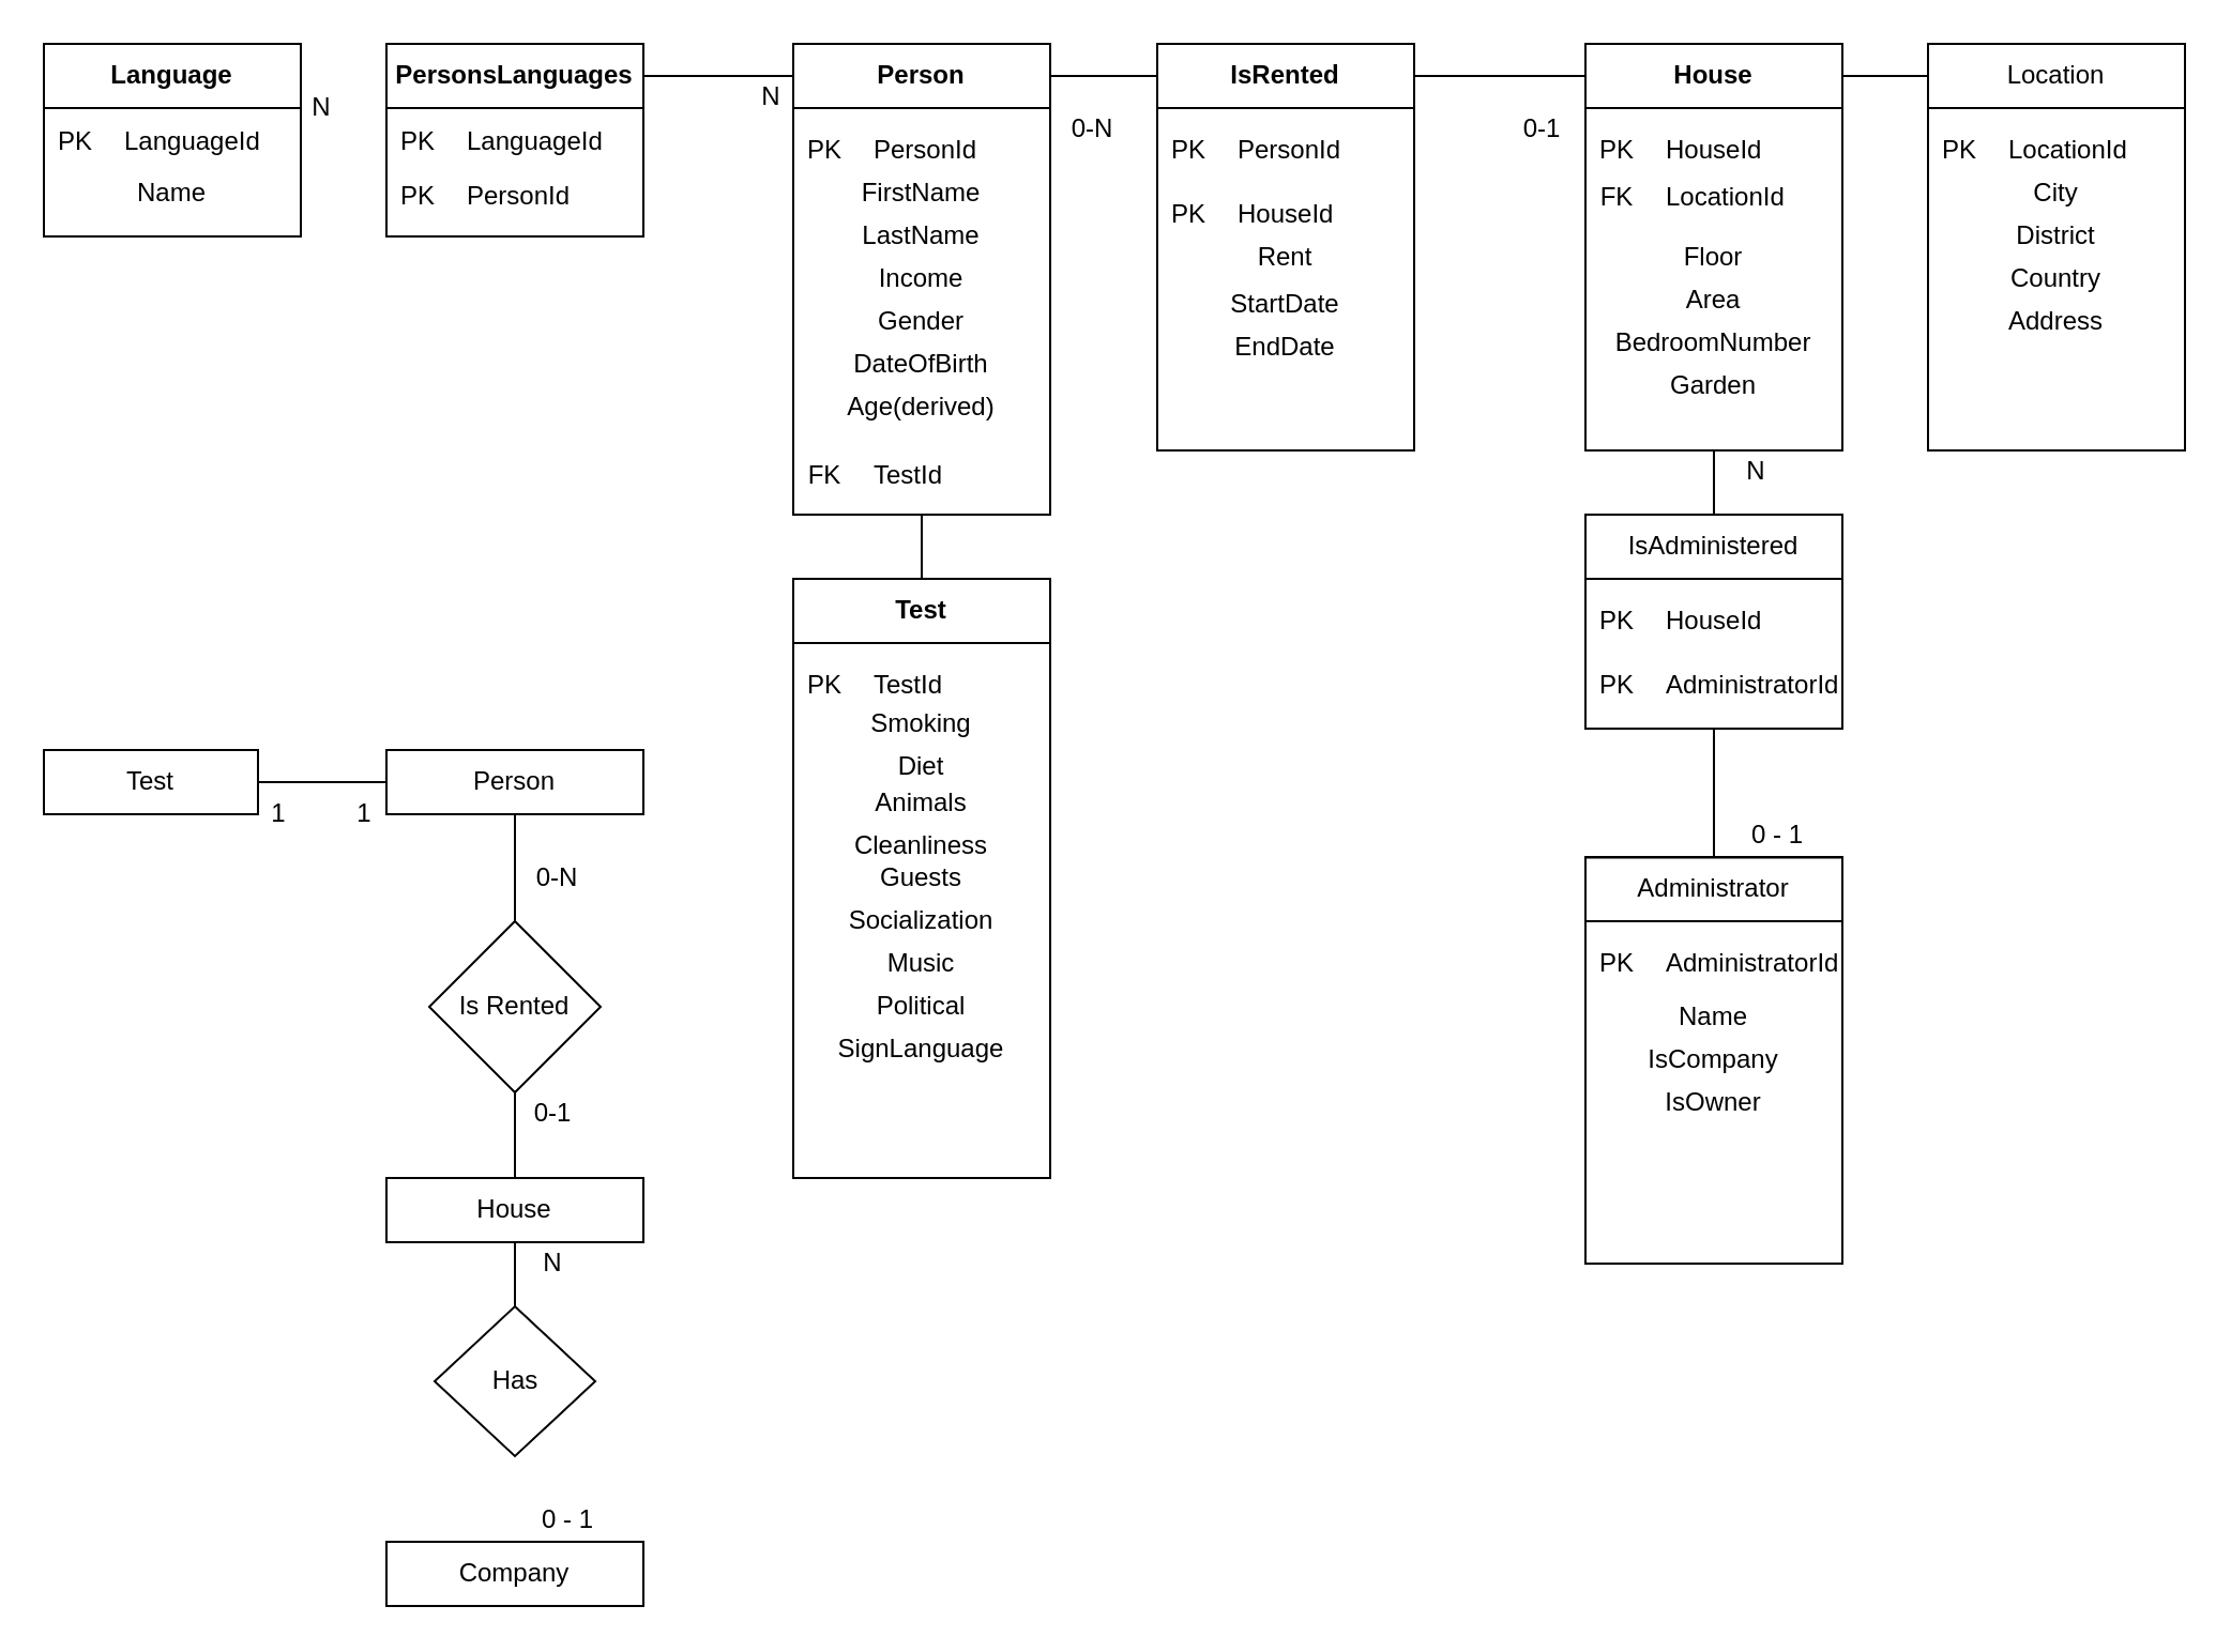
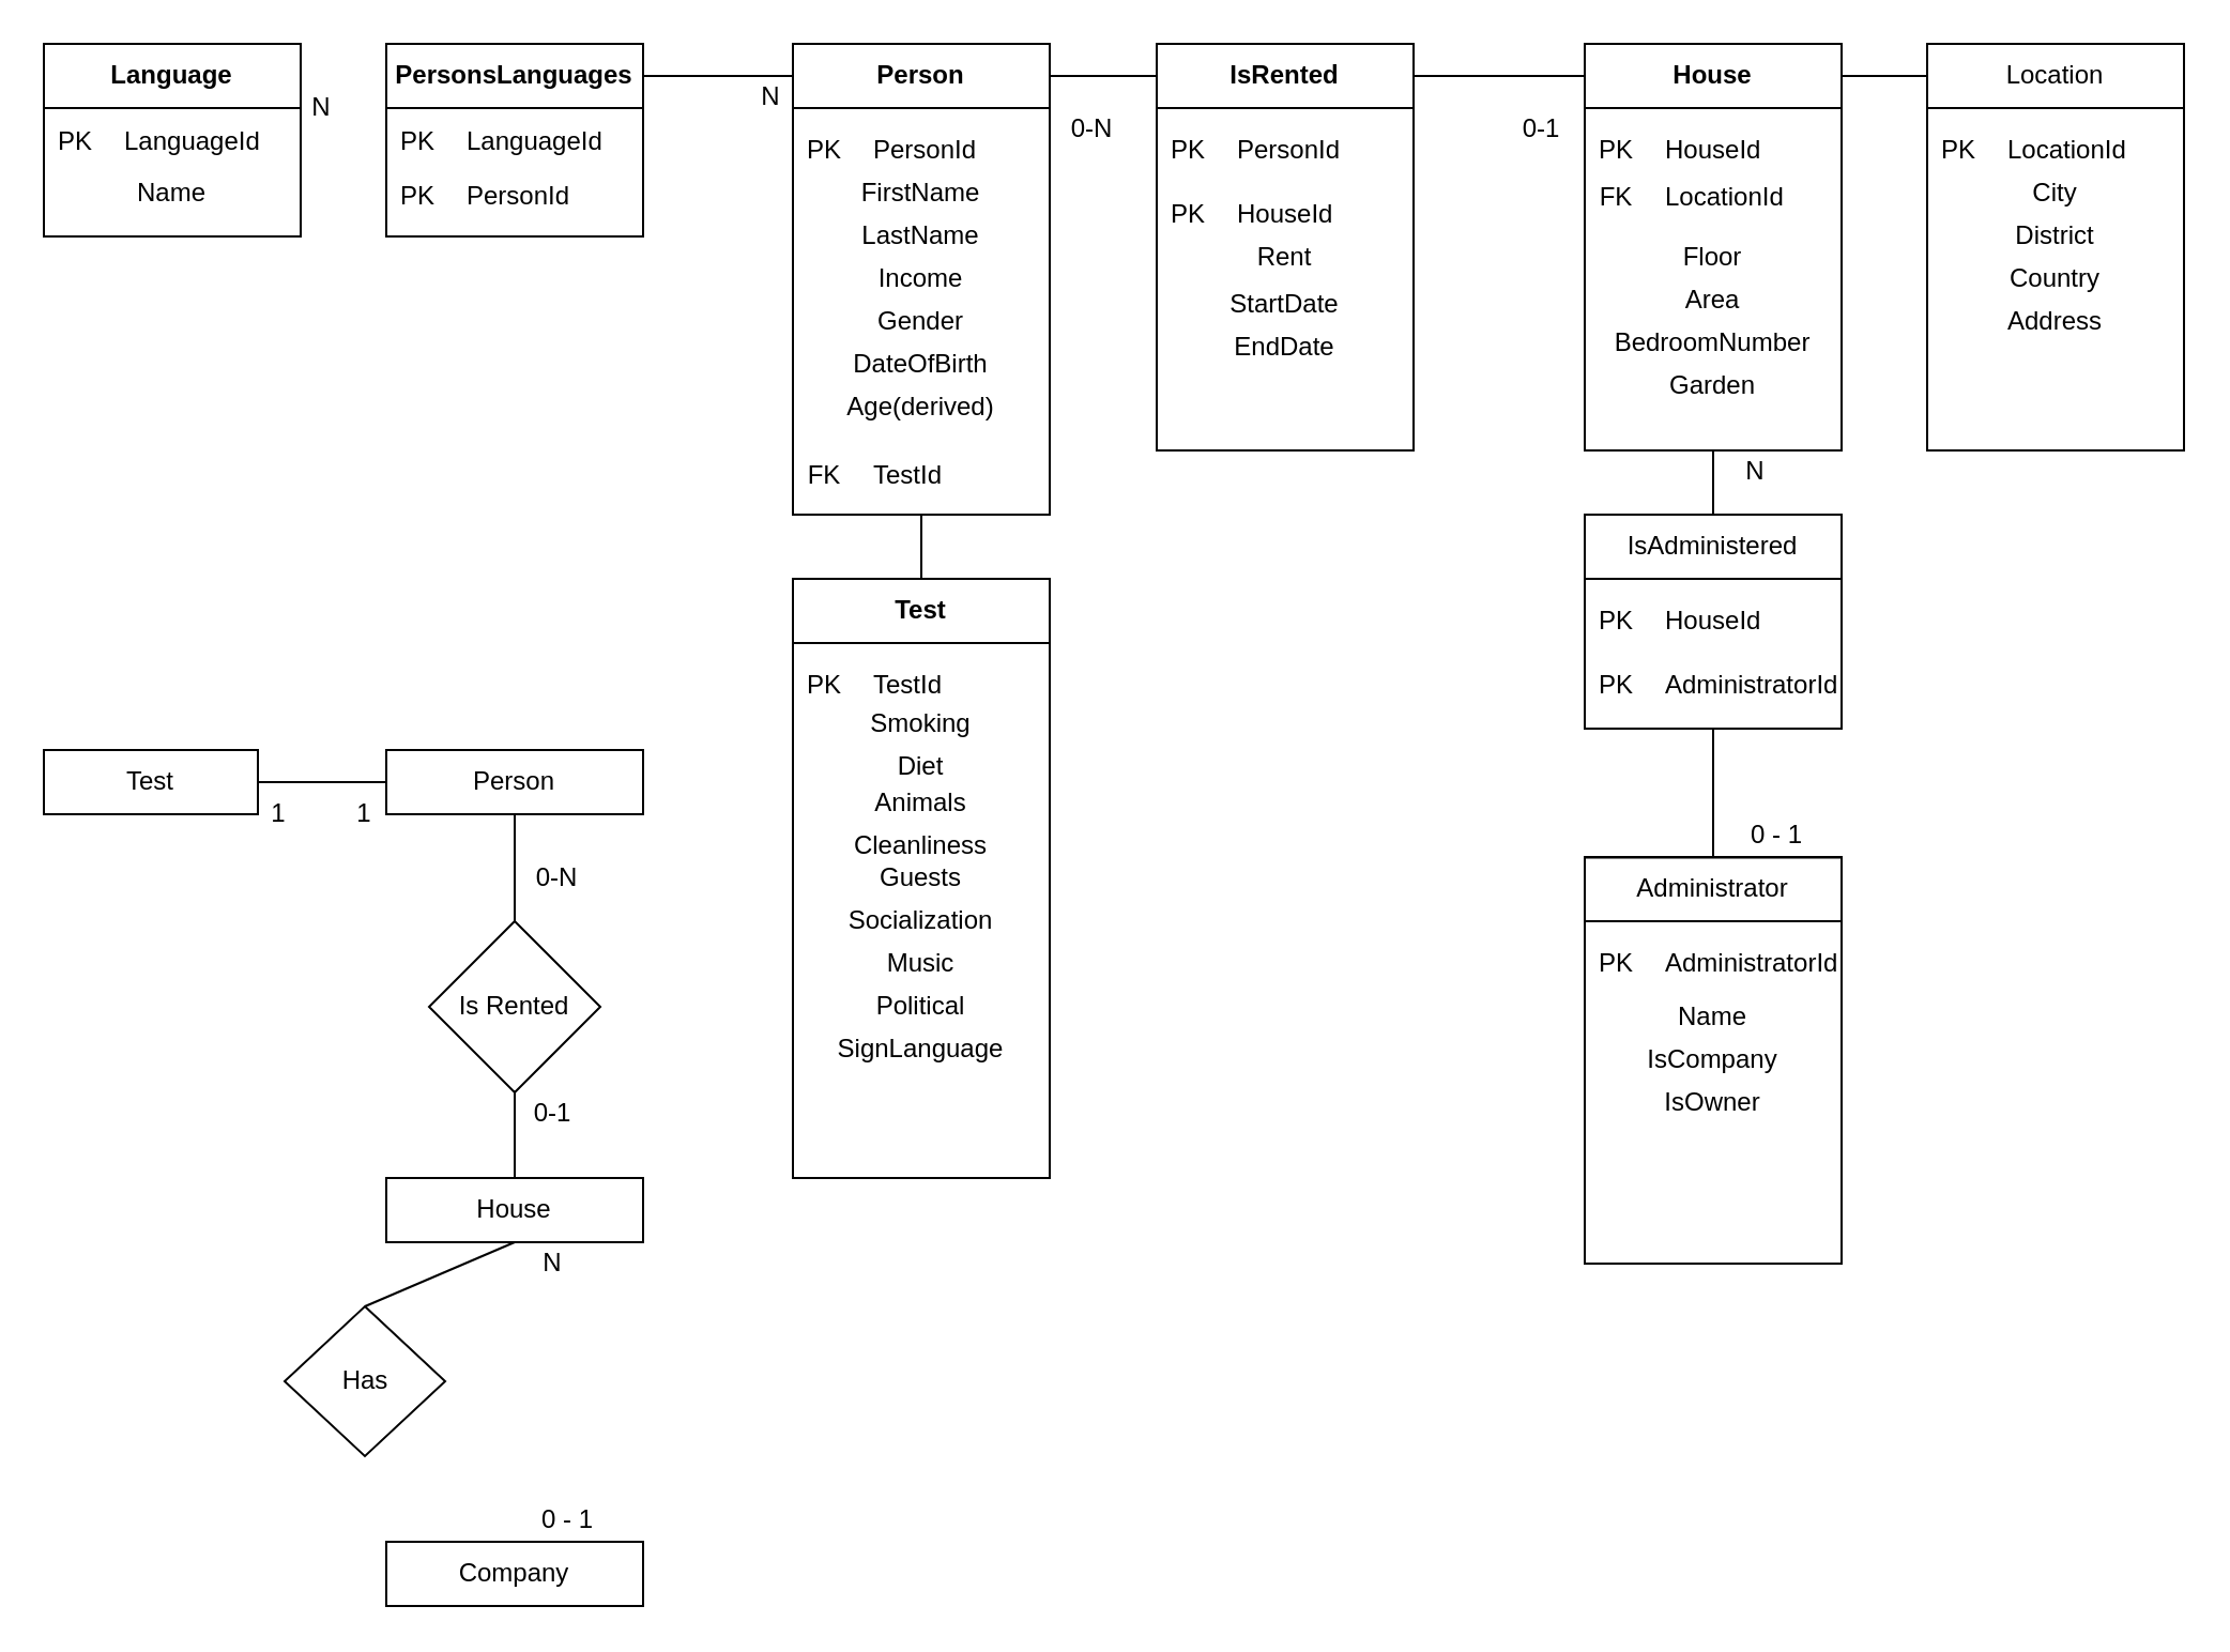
- <mxCell id="4" value="Has" style="rhombus;whiteSpace=wrap;html=1;fillColor=none;" parent="1" vertex="1"><mxGeometry x="202.5" y="610" width="75" height="70" as="geometry" /></mxCell>
+ <mxCell id="4" value="Has" style="rhombus;whiteSpace=wrap;html=1;fillColor=none;" parent="1" vertex="1"><mxGeometry x="132.5" y="610" width="75" height="70" as="geometry" /></mxCell>
